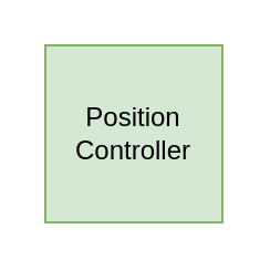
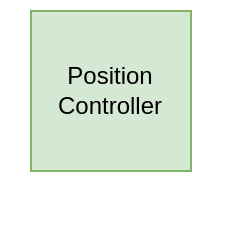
- <mxCell id="2" value="Position Controller" style="whiteSpace=wrap;html=1;aspect=fixed;fillColor=#d5e8d4;strokeColor=#82b366;" vertex="1" parent="1"><mxGeometry x="20" y="20" width="80" height="80" as="geometry" /></mxCell>
+ <mxCell id="2" value="Position Controller" style="whiteSpace=wrap;html=1;aspect=fixed;fillColor=#d5e8d4;strokeColor=#82b366;" vertex="1" parent="1"><mxGeometry x="15" y="5" width="80" height="80" as="geometry" /></mxCell>
